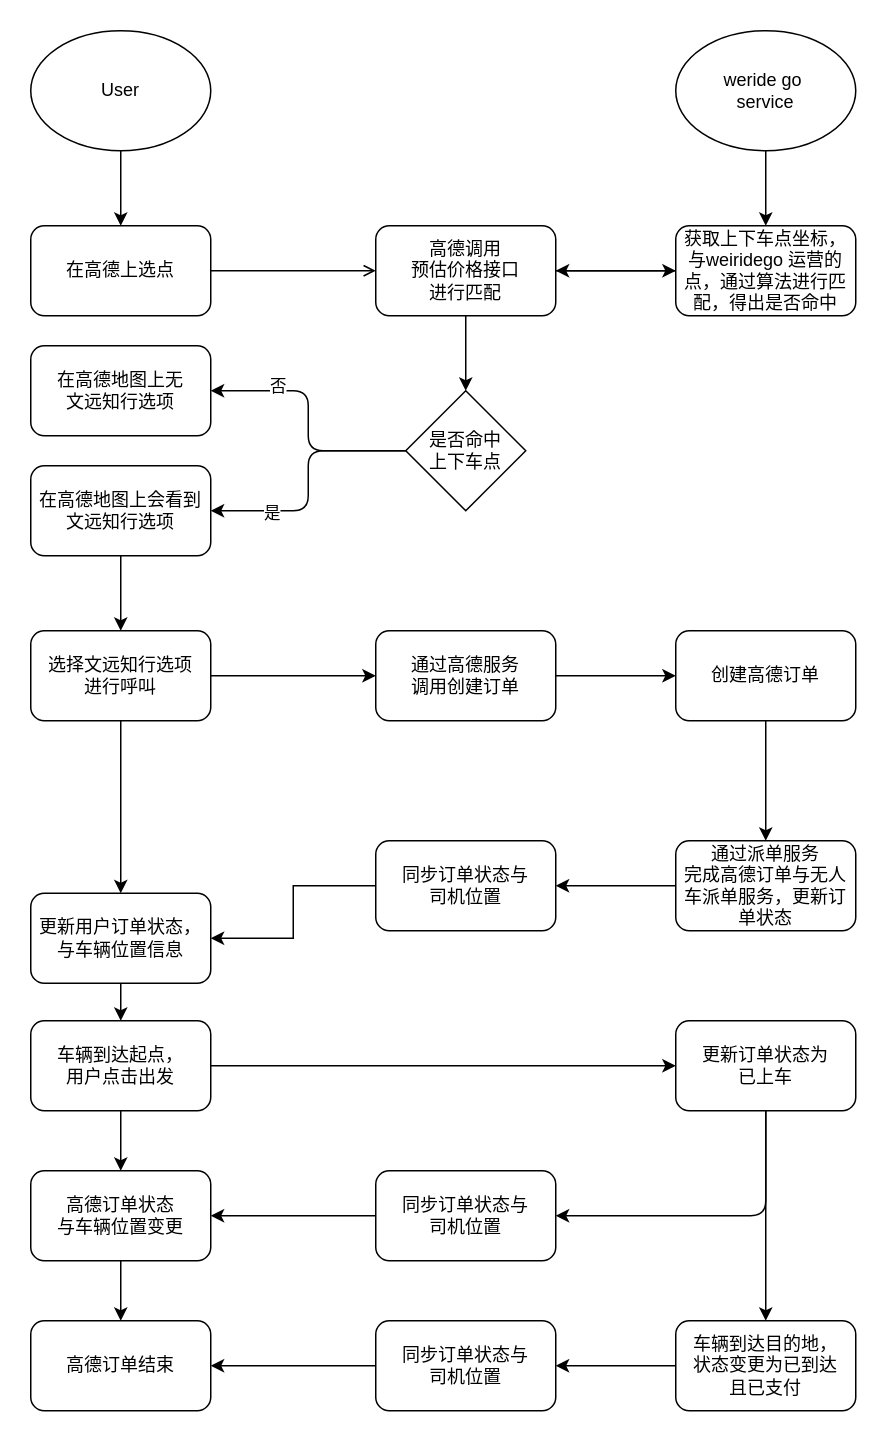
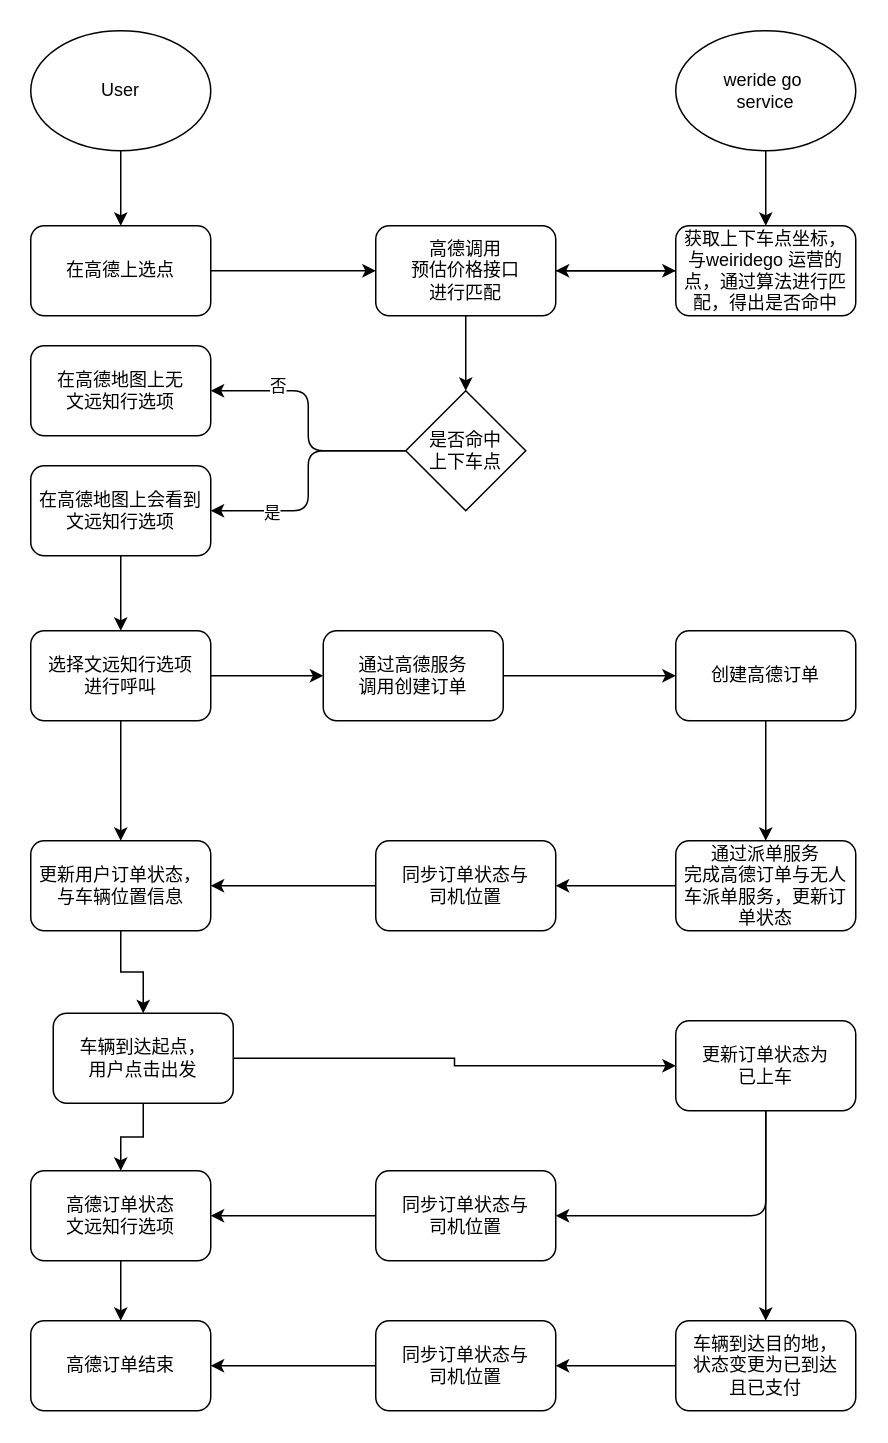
- <mxCell id="6" value="" style="edgeStyle=orthogonalEdgeStyle;rounded=0;orthogonalLoop=1;jettySize=auto;html=1;entryX=0;entryY=0.5;entryDx=0;entryDy=0;endArrow=open;" edge="1" parent="1" source="7" target="10"><mxGeometry relative="1" as="geometry"><mxPoint x="220" y="180" as="targetPoint" /></mxGeometry></mxCell>
+ <mxCell id="6" value="" style="edgeStyle=orthogonalEdgeStyle;rounded=0;orthogonalLoop=1;jettySize=auto;html=1;entryX=0;entryY=0.5;entryDx=0;entryDy=0;" edge="1" parent="1" source="7" target="10"><mxGeometry relative="1" as="geometry"><mxPoint x="220" y="180" as="targetPoint" /></mxGeometry></mxCell>
- <mxCell id="22" value="通过高德服务&lt;br&gt;调用创建订单" style="rounded=1;whiteSpace=wrap;html=1;" vertex="1" parent="1"><mxGeometry x="250" y="420" width="120" height="60" as="geometry" /></mxCell>
+ <mxCell id="22" value="通过高德服务&lt;br&gt;调用创建订单" style="rounded=1;whiteSpace=wrap;html=1;" vertex="1" parent="1"><mxGeometry x="215" y="420" width="120" height="60" as="geometry" /></mxCell>
- <mxCell id="20" value="更新用户订单状态，&lt;br&gt;与车辆位置信息" style="rounded=1;whiteSpace=wrap;html=1;" vertex="1" parent="1"><mxGeometry x="20" y="595" width="120" height="60" as="geometry" /></mxCell>
+ <mxCell id="20" value="更新用户订单状态，&lt;br&gt;与车辆位置信息" style="rounded=1;whiteSpace=wrap;html=1;" vertex="1" parent="1"><mxGeometry x="20" y="560" width="120" height="60" as="geometry" /></mxCell>
- <mxCell id="36" value="车辆到达起点，&lt;br&gt;用户点击出发" style="rounded=1;whiteSpace=wrap;html=1;" vertex="1" parent="1"><mxGeometry x="20" y="680" width="120" height="60" as="geometry" /></mxCell>
+ <mxCell id="36" value="车辆到达起点，&lt;br&gt;用户点击出发" style="rounded=1;whiteSpace=wrap;html=1;" vertex="1" parent="1"><mxGeometry x="35" y="675" width="120" height="60" as="geometry" /></mxCell>
- <mxCell id="42" value="高德订单状态&lt;br&gt;与车辆位置变更" style="rounded=1;whiteSpace=wrap;html=1;" vertex="1" parent="1"><mxGeometry x="20" y="780" width="120" height="60" as="geometry" /></mxCell>
+ <mxCell id="42" value="高德订单状态&lt;br&gt;文远知行选项" style="rounded=1;whiteSpace=wrap;html=1;" vertex="1" parent="1"><mxGeometry x="20" y="780" width="120" height="60" as="geometry" /></mxCell>
